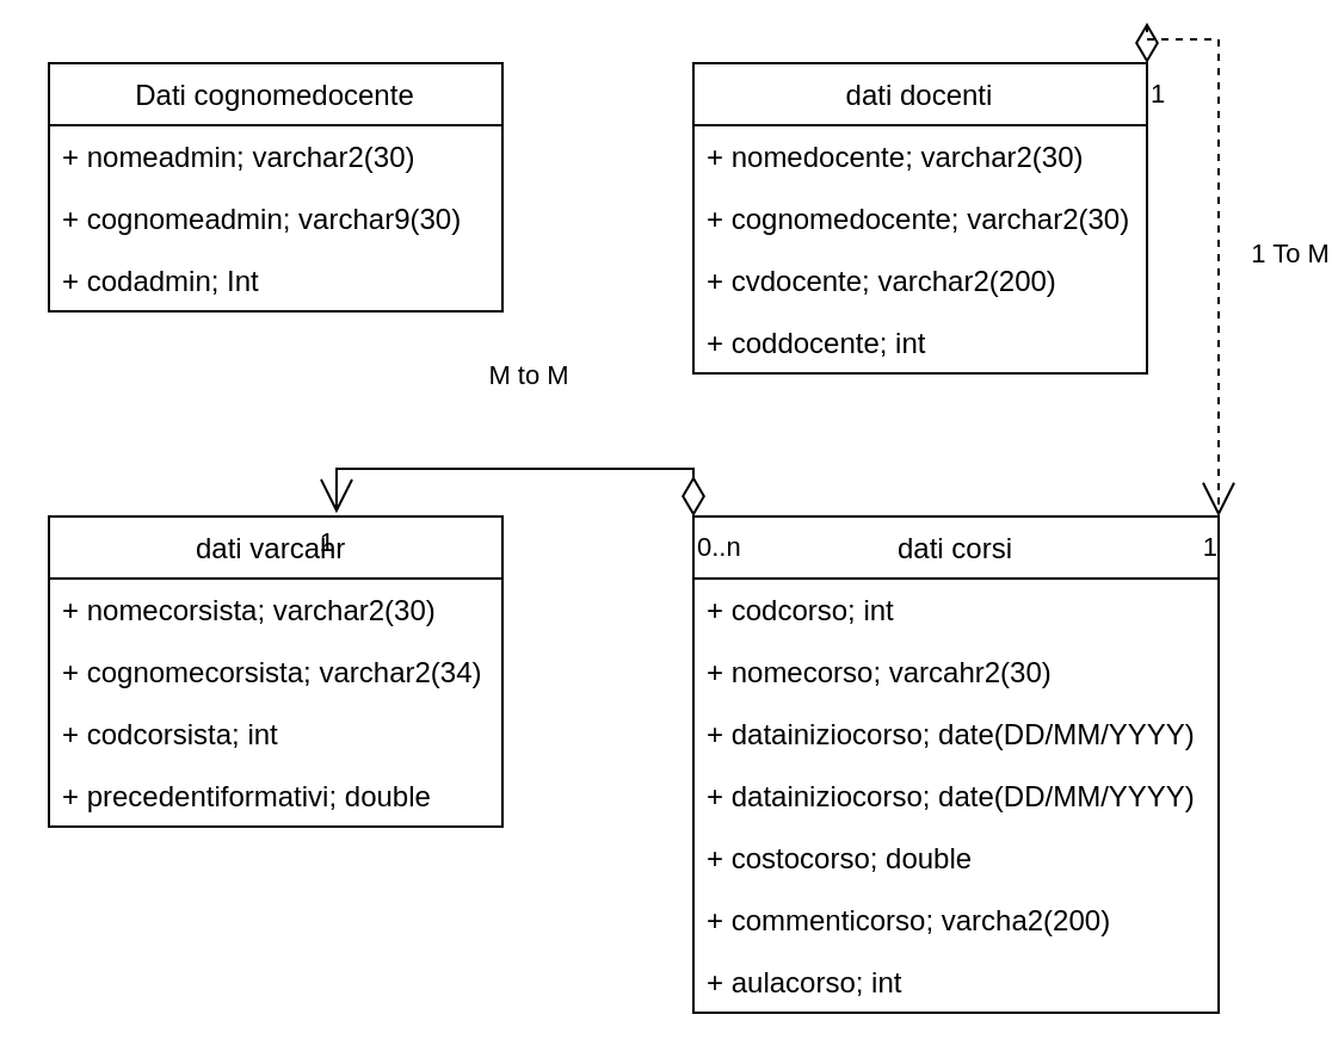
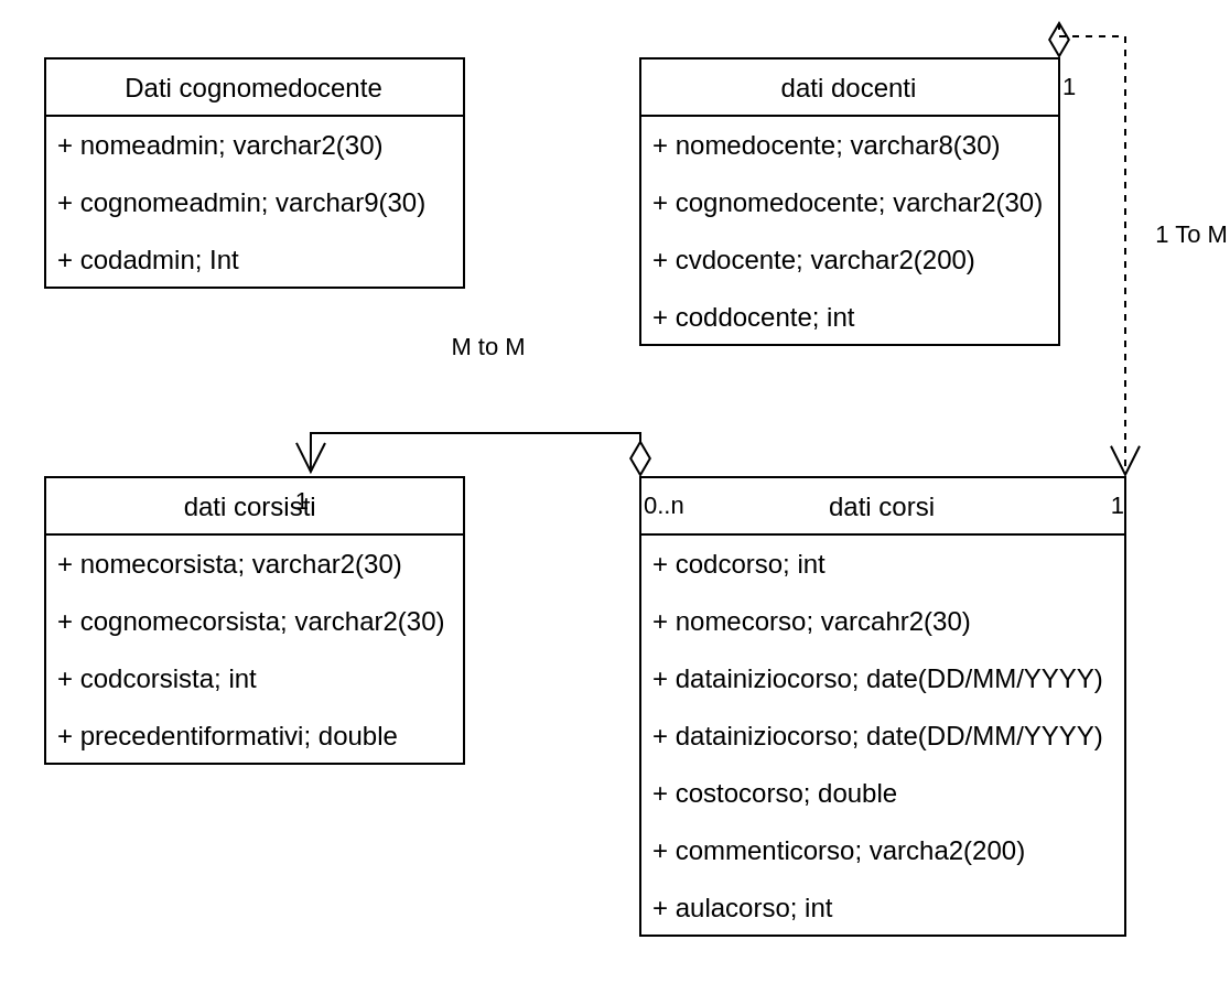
- <mxCell id="7" value="+ nomedocente; varchar2(30)" style="text;strokeColor=none;fillColor=none;align=left;verticalAlign=top;spacingLeft=4;spacingRight=4;overflow=hidden;rotatable=0;points=[[0,0.5],[1,0.5]];portConstraint=eastwest;" parent="6" vertex="1"><mxGeometry y="26" width="190" height="26" as="geometry" /></mxCell>
+ <mxCell id="7" value="+ nomedocente; varchar8(30)" style="text;strokeColor=none;fillColor=none;align=left;verticalAlign=top;spacingLeft=4;spacingRight=4;overflow=hidden;rotatable=0;points=[[0,0.5],[1,0.5]];portConstraint=eastwest;" parent="6" vertex="1"><mxGeometry y="26" width="190" height="26" as="geometry" /></mxCell>
- <mxCell id="22" value="dati varcahr " style="swimlane;fontStyle=0;childLayout=stackLayout;horizontal=1;startSize=26;fillColor=none;horizontalStack=0;resizeParent=1;resizeParentMax=0;resizeLast=0;collapsible=1;marginBottom=0;" parent="1" vertex="1"><mxGeometry x="20" y="210" width="190" height="130" as="geometry" /></mxCell>
+ <mxCell id="22" value="dati corsisti " style="swimlane;fontStyle=0;childLayout=stackLayout;horizontal=1;startSize=26;fillColor=none;horizontalStack=0;resizeParent=1;resizeParentMax=0;resizeLast=0;collapsible=1;marginBottom=0;" parent="1" vertex="1"><mxGeometry x="20" y="210" width="190" height="130" as="geometry" /></mxCell>
- <mxCell id="24" value="+ cognomecorsista; varchar2(34)" style="text;strokeColor=none;fillColor=none;align=left;verticalAlign=top;spacingLeft=4;spacingRight=4;overflow=hidden;rotatable=0;points=[[0,0.5],[1,0.5]];portConstraint=eastwest;" parent="22" vertex="1"><mxGeometry y="52" width="190" height="26" as="geometry" /></mxCell>
+ <mxCell id="24" value="+ cognomecorsista; varchar2(30)" style="text;strokeColor=none;fillColor=none;align=left;verticalAlign=top;spacingLeft=4;spacingRight=4;overflow=hidden;rotatable=0;points=[[0,0.5],[1,0.5]];portConstraint=eastwest;" parent="22" vertex="1"><mxGeometry y="52" width="190" height="26" as="geometry" /></mxCell>
